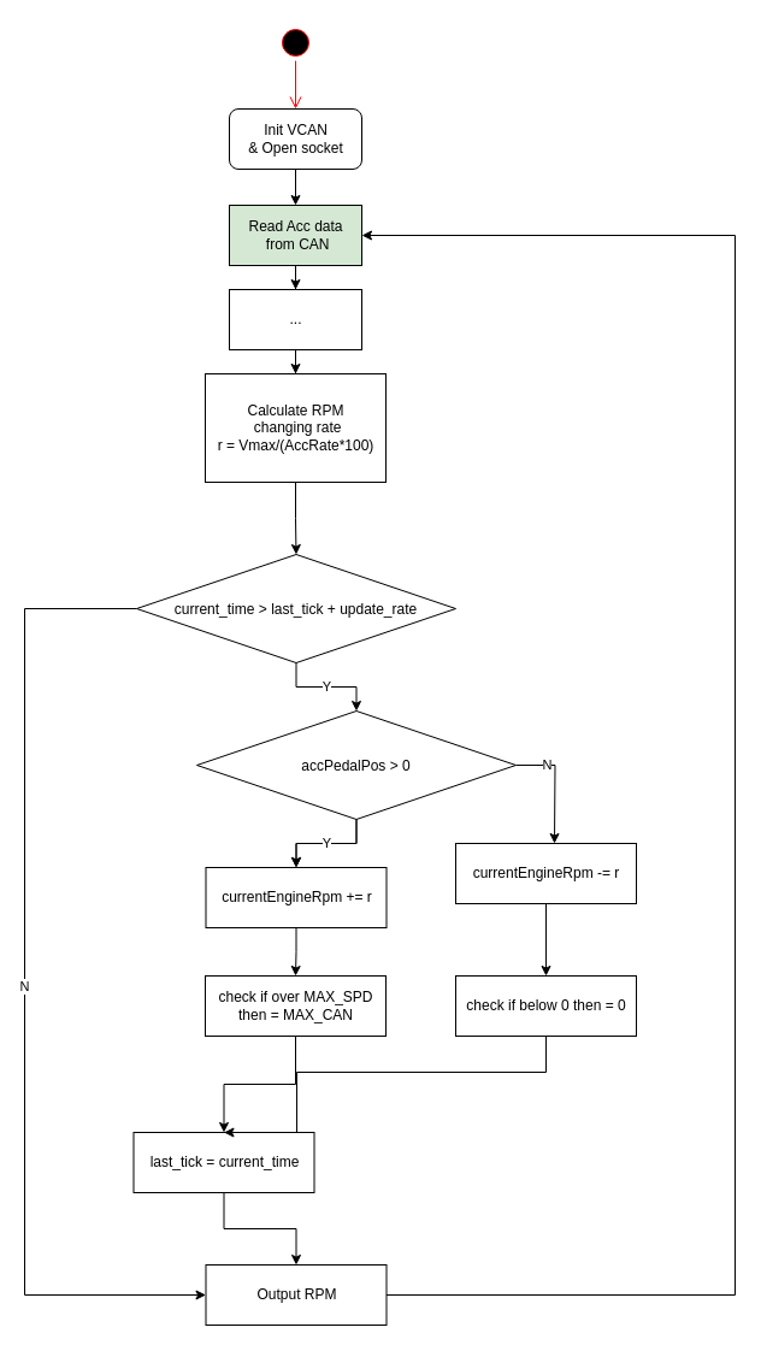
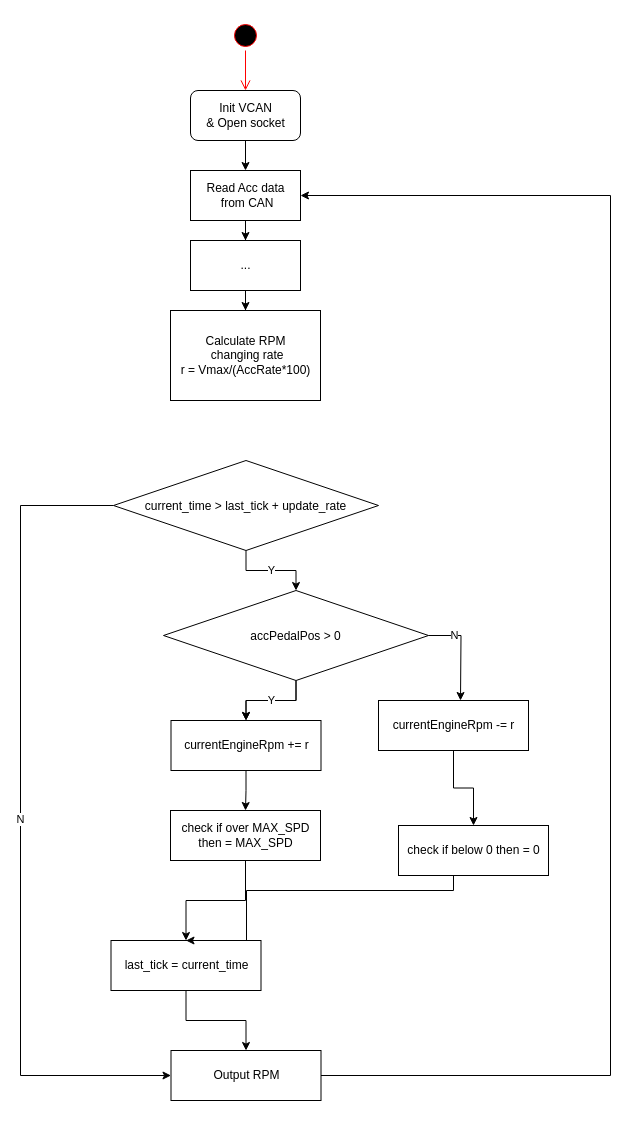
- <mxCell id="5" value="Read Acc data&lt;br&gt;&amp;nbsp;from CAN" style="html=1;fillColor=#d5e8d4;" parent="1" vertex="1"><mxGeometry x="190" y="170" width="110" height="50" as="geometry" /></mxCell>
+ <mxCell id="5" value="Read Acc data&lt;br&gt;&amp;nbsp;from CAN" style="html=1;" parent="1" vertex="1"><mxGeometry x="190" y="170" width="110" height="50" as="geometry" /></mxCell>
- <mxCell id="11" style="edgeStyle=orthogonalEdgeStyle;rounded=0;orthogonalLoop=1;jettySize=auto;html=1;entryX=0.5;entryY=0;entryDx=0;entryDy=0;" edge="1" parent="1" source="12" target="8"><mxGeometry relative="1" as="geometry" /></mxCell>
- <mxCell id="24" value="check if over MAX_SPD &lt;br&gt;then = MAX_CAN" style="html=1;" vertex="1" parent="1"><mxGeometry x="170" y="810" width="150" height="50" as="geometry" /></mxCell>
+ <mxCell id="24" value="check if over MAX_SPD &lt;br&gt;then = MAX_SPD" style="html=1;" vertex="1" parent="1"><mxGeometry x="170" y="810" width="150" height="50" as="geometry" /></mxCell>
- <mxCell id="28" value="check if below 0 then = 0" style="html=1;" vertex="1" parent="1"><mxGeometry x="378" y="810" width="150" height="50" as="geometry" /></mxCell>
+ <mxCell id="28" value="check if below 0 then = 0" style="html=1;" vertex="1" parent="1"><mxGeometry x="398" y="825" width="150" height="50" as="geometry" /></mxCell>
